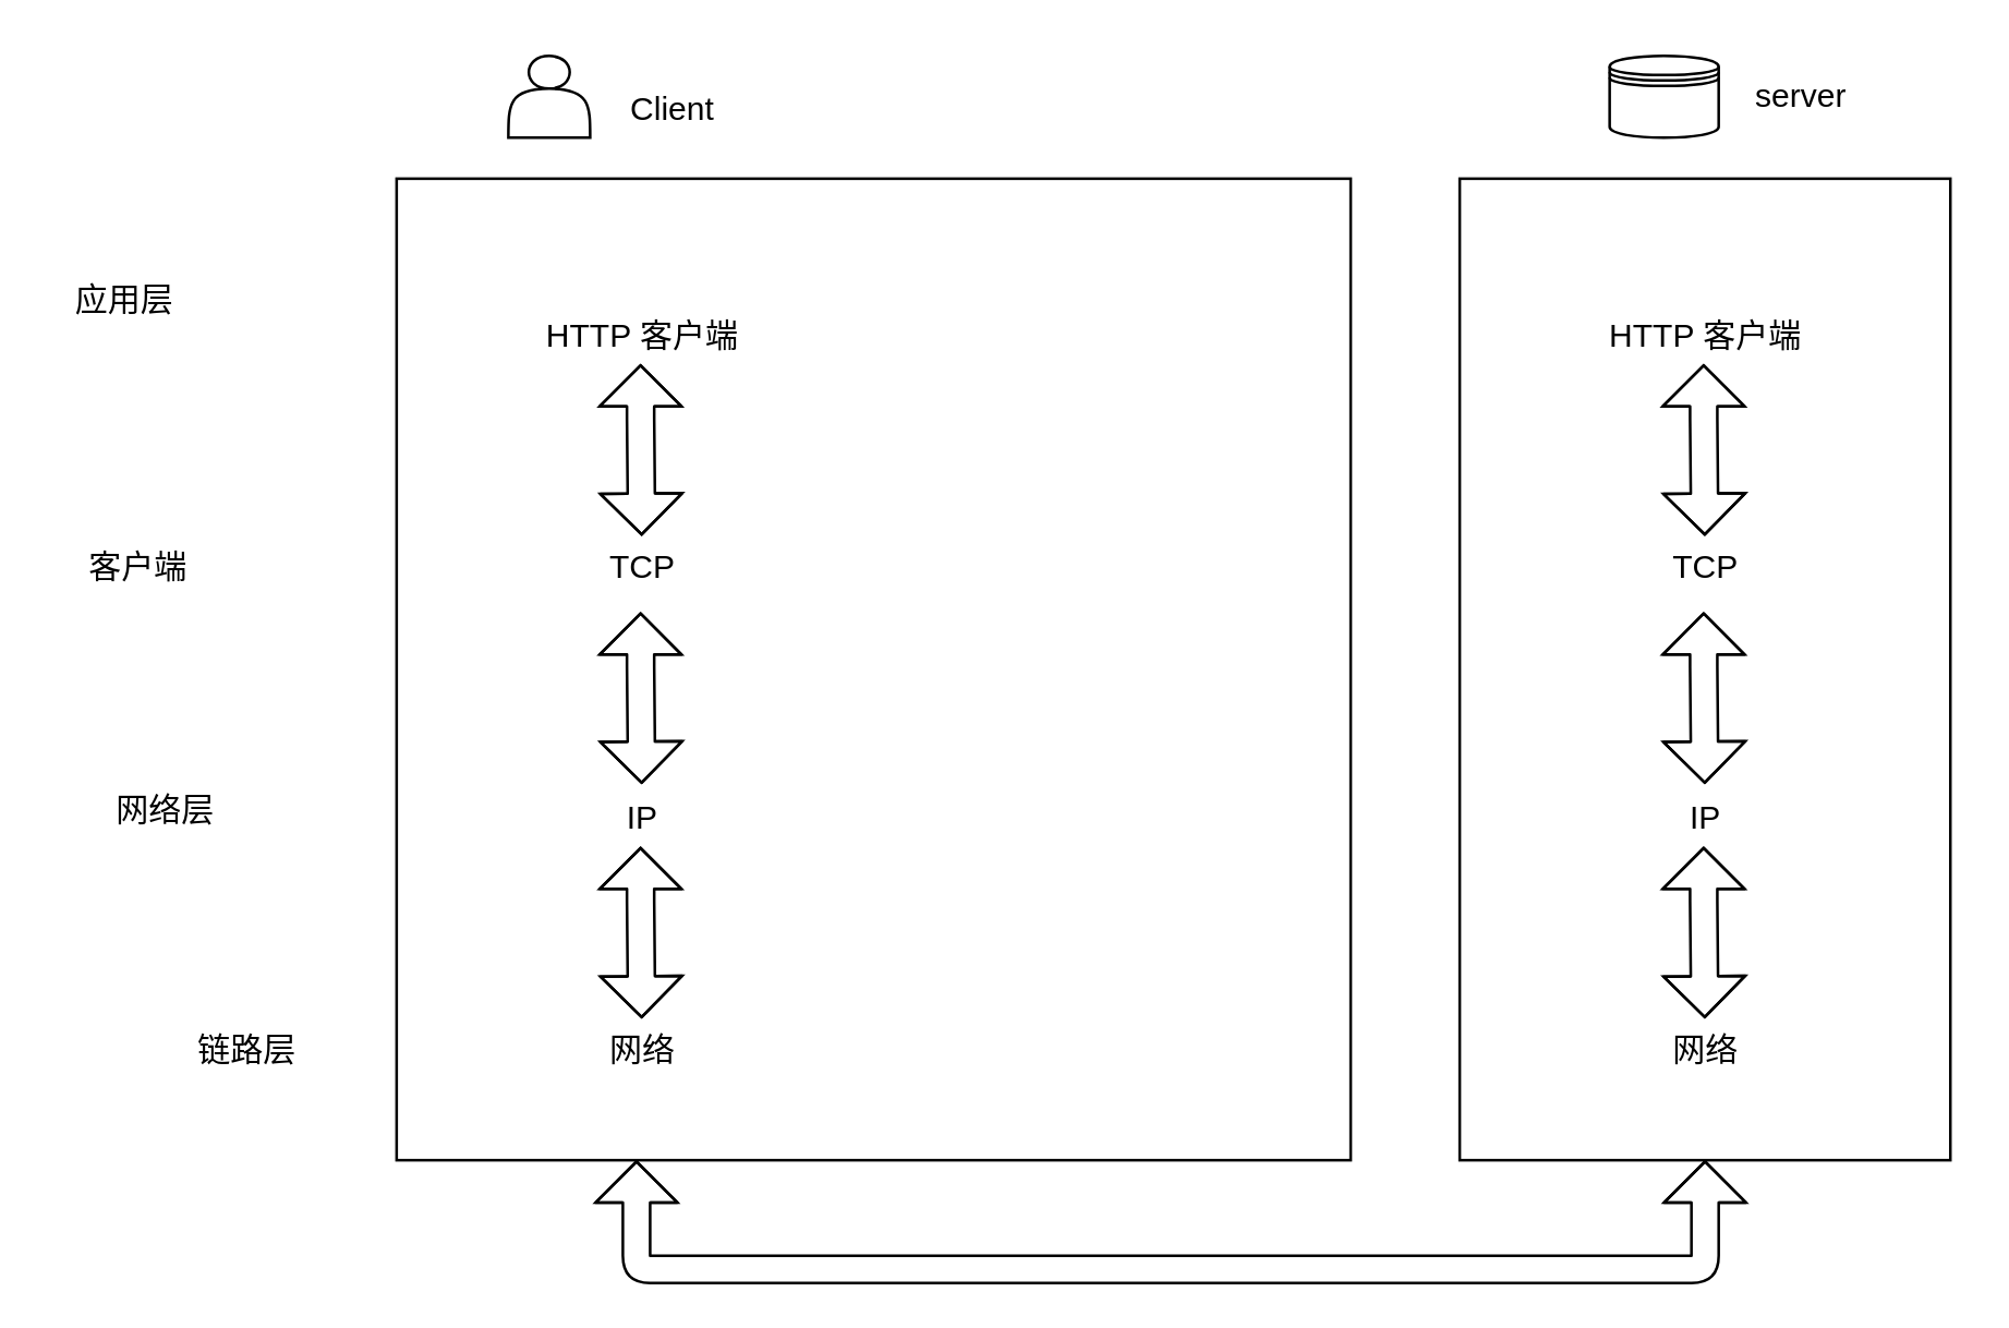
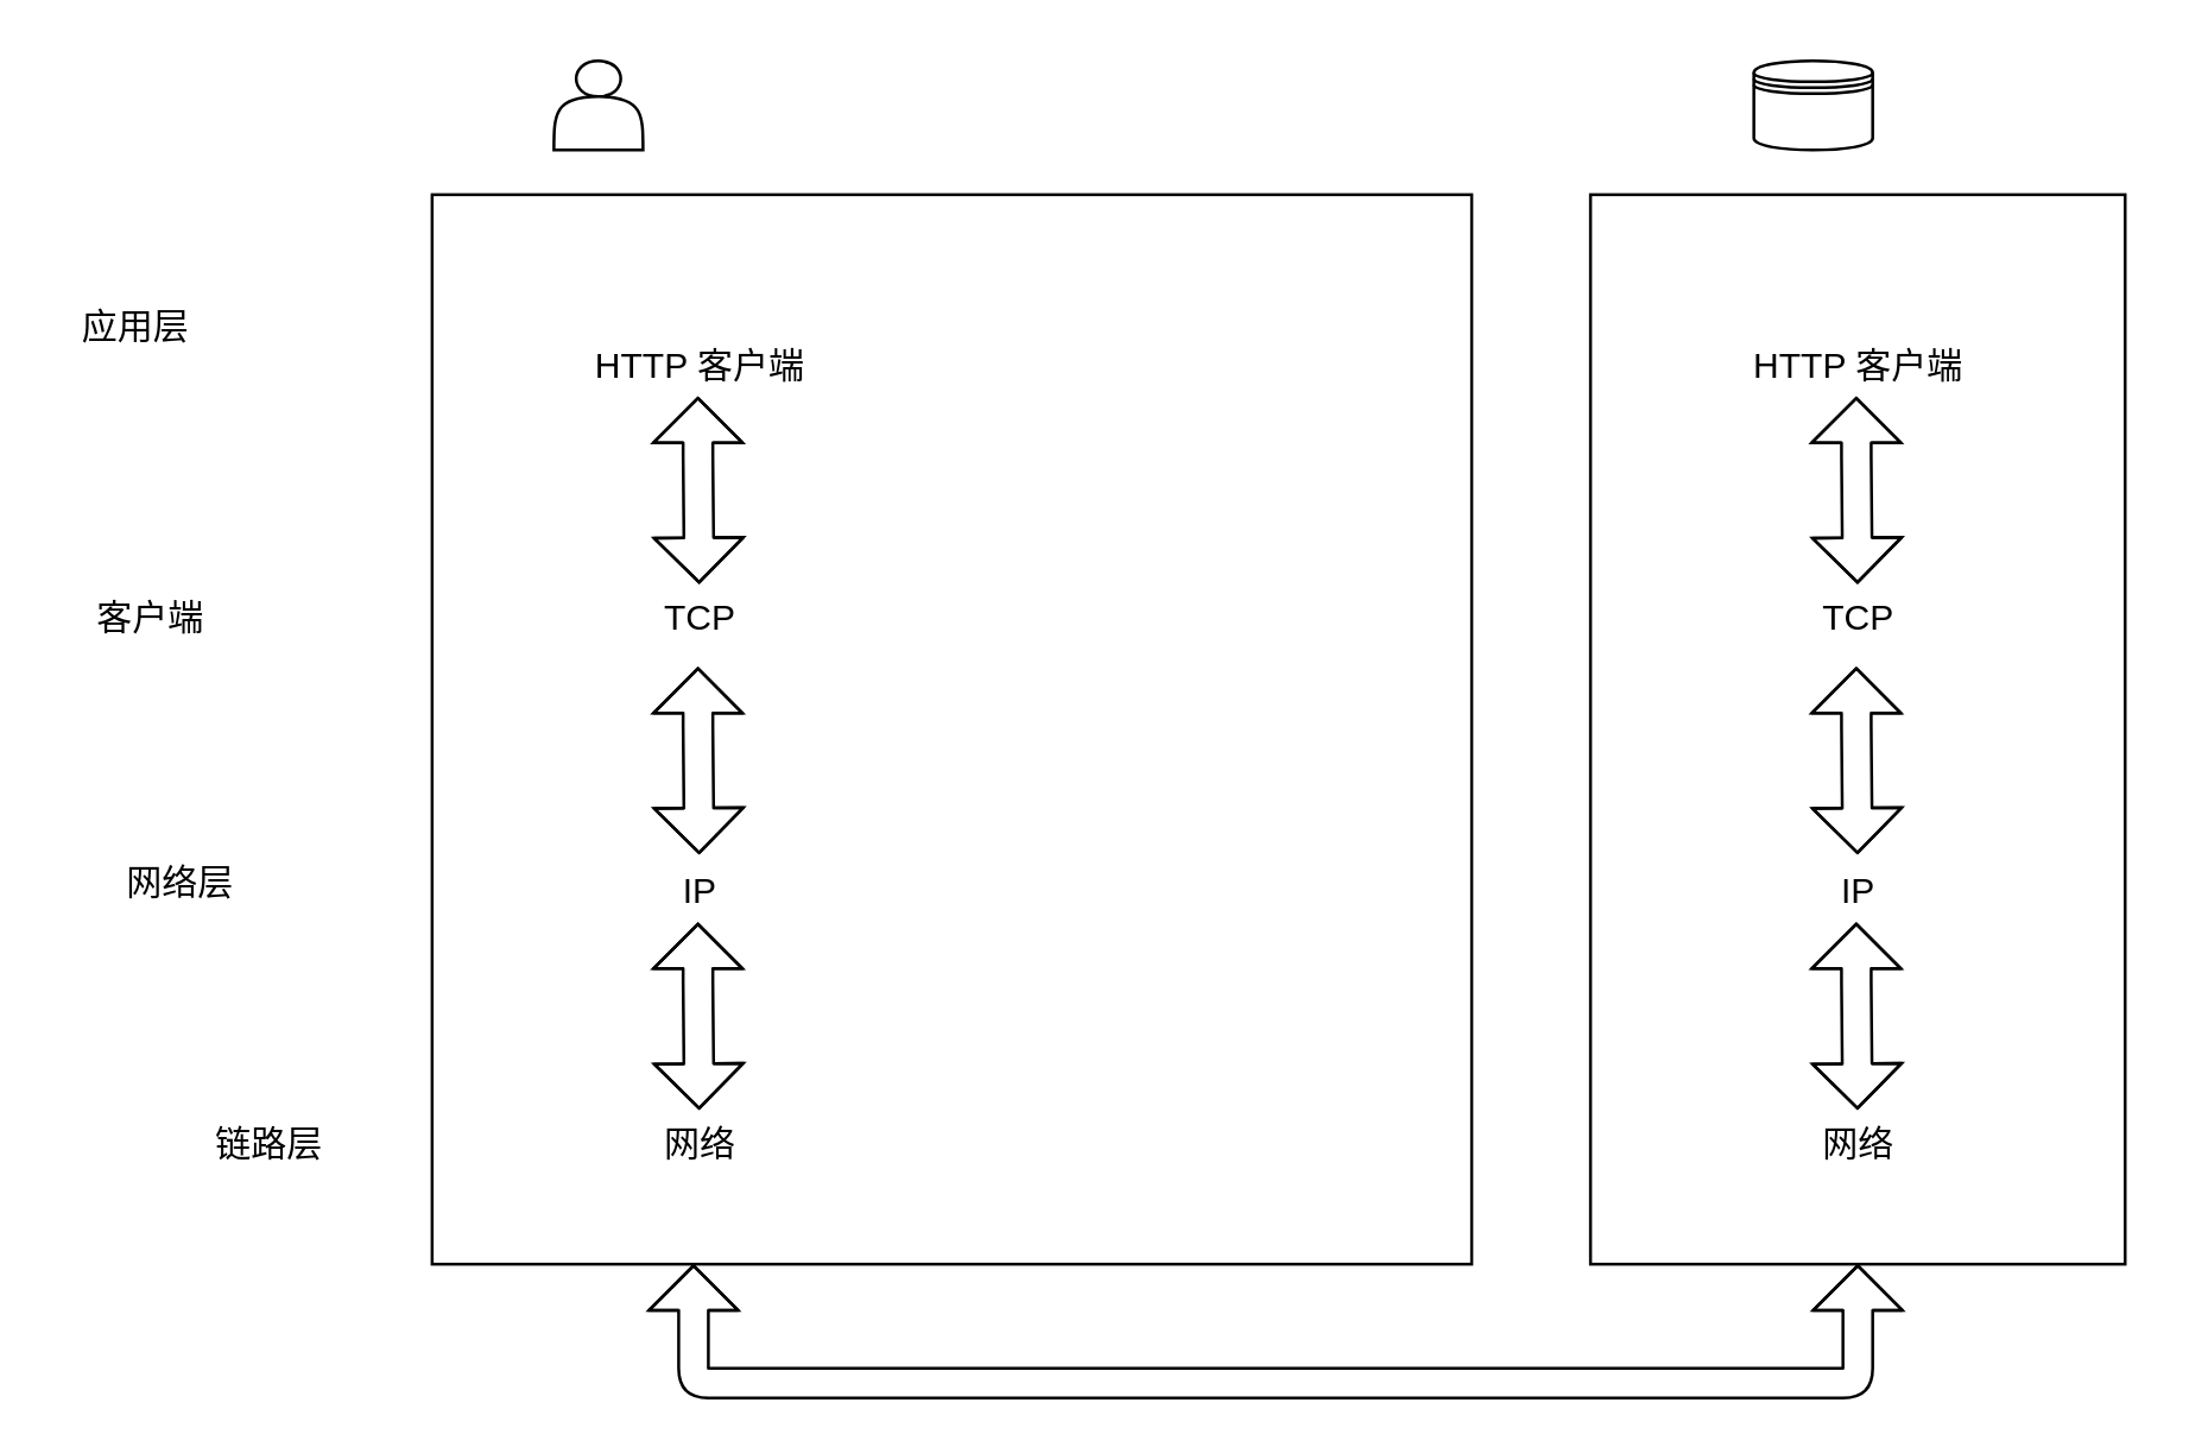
- <mxCell id="15" value="server" style="text;html=1;resizable=0;autosize=1;align=center;verticalAlign=middle;points=[];fillColor=none;strokeColor=none;rounded=0;" vertex="1" parent="14"><mxGeometry x="45" y="5" width="50" height="20" as="geometry" /></mxCell>
- <mxCell id="12" value="Client" style="text;html=1;resizable=0;autosize=1;align=center;verticalAlign=middle;points=[];fillColor=none;strokeColor=none;rounded=0;" vertex="1" parent="11"><mxGeometry x="35" y="10" width="50" height="20" as="geometry" /></mxCell>
